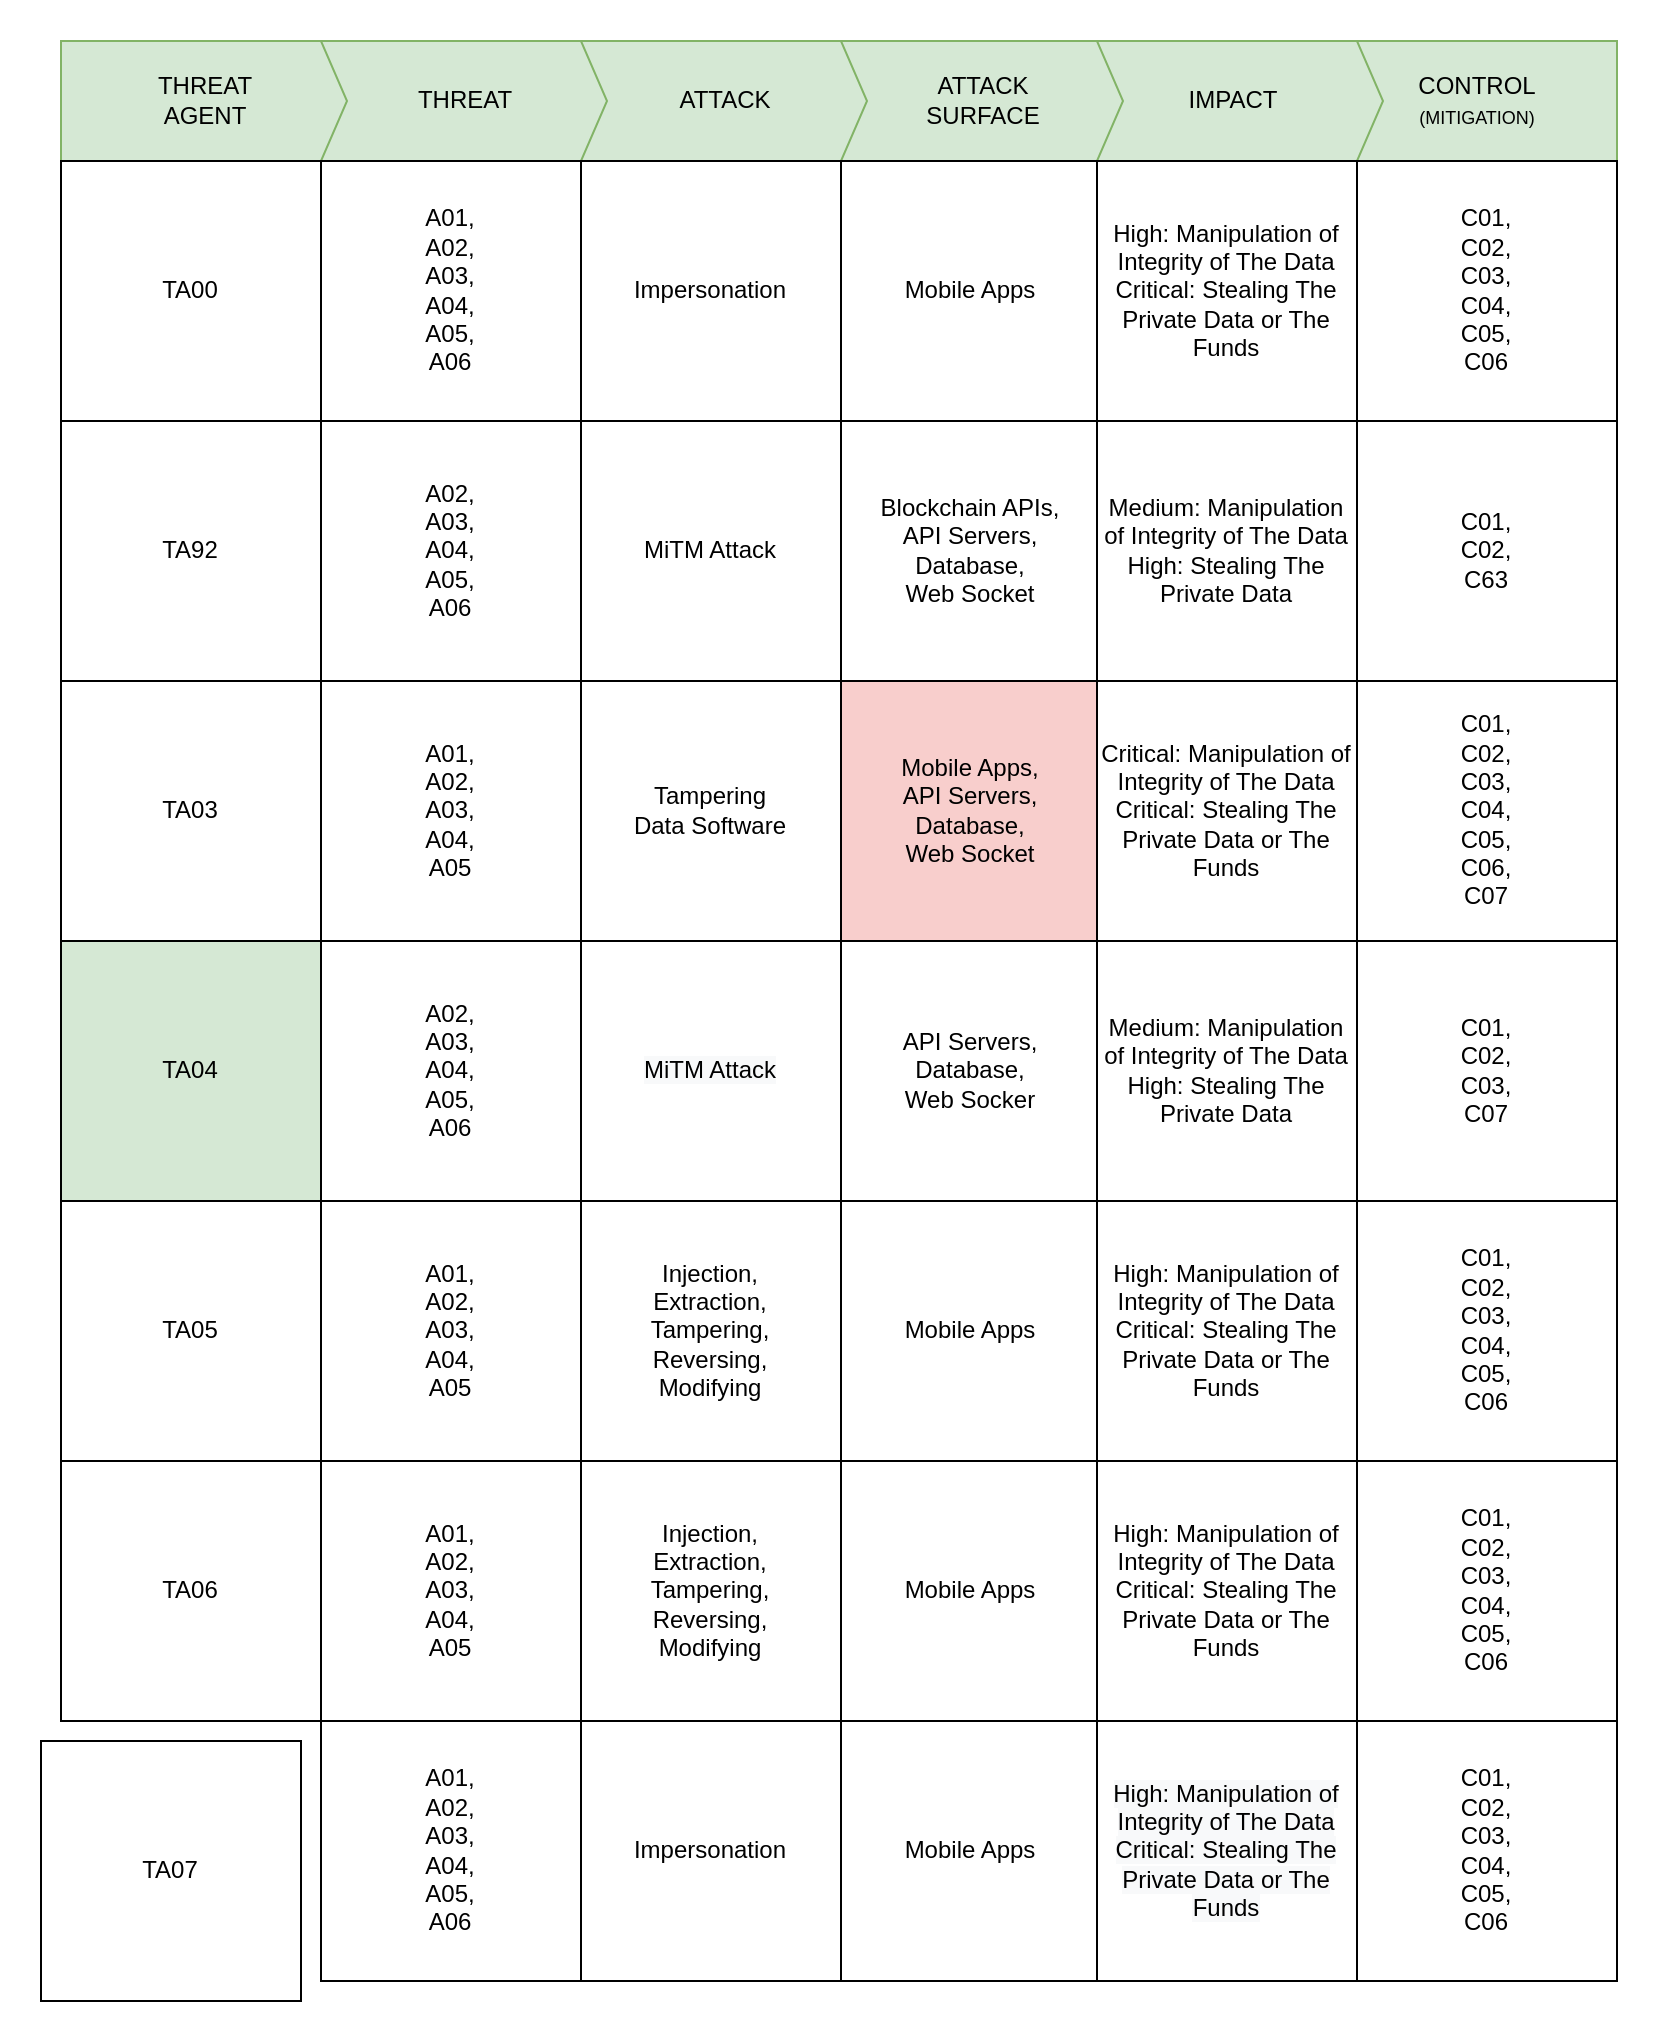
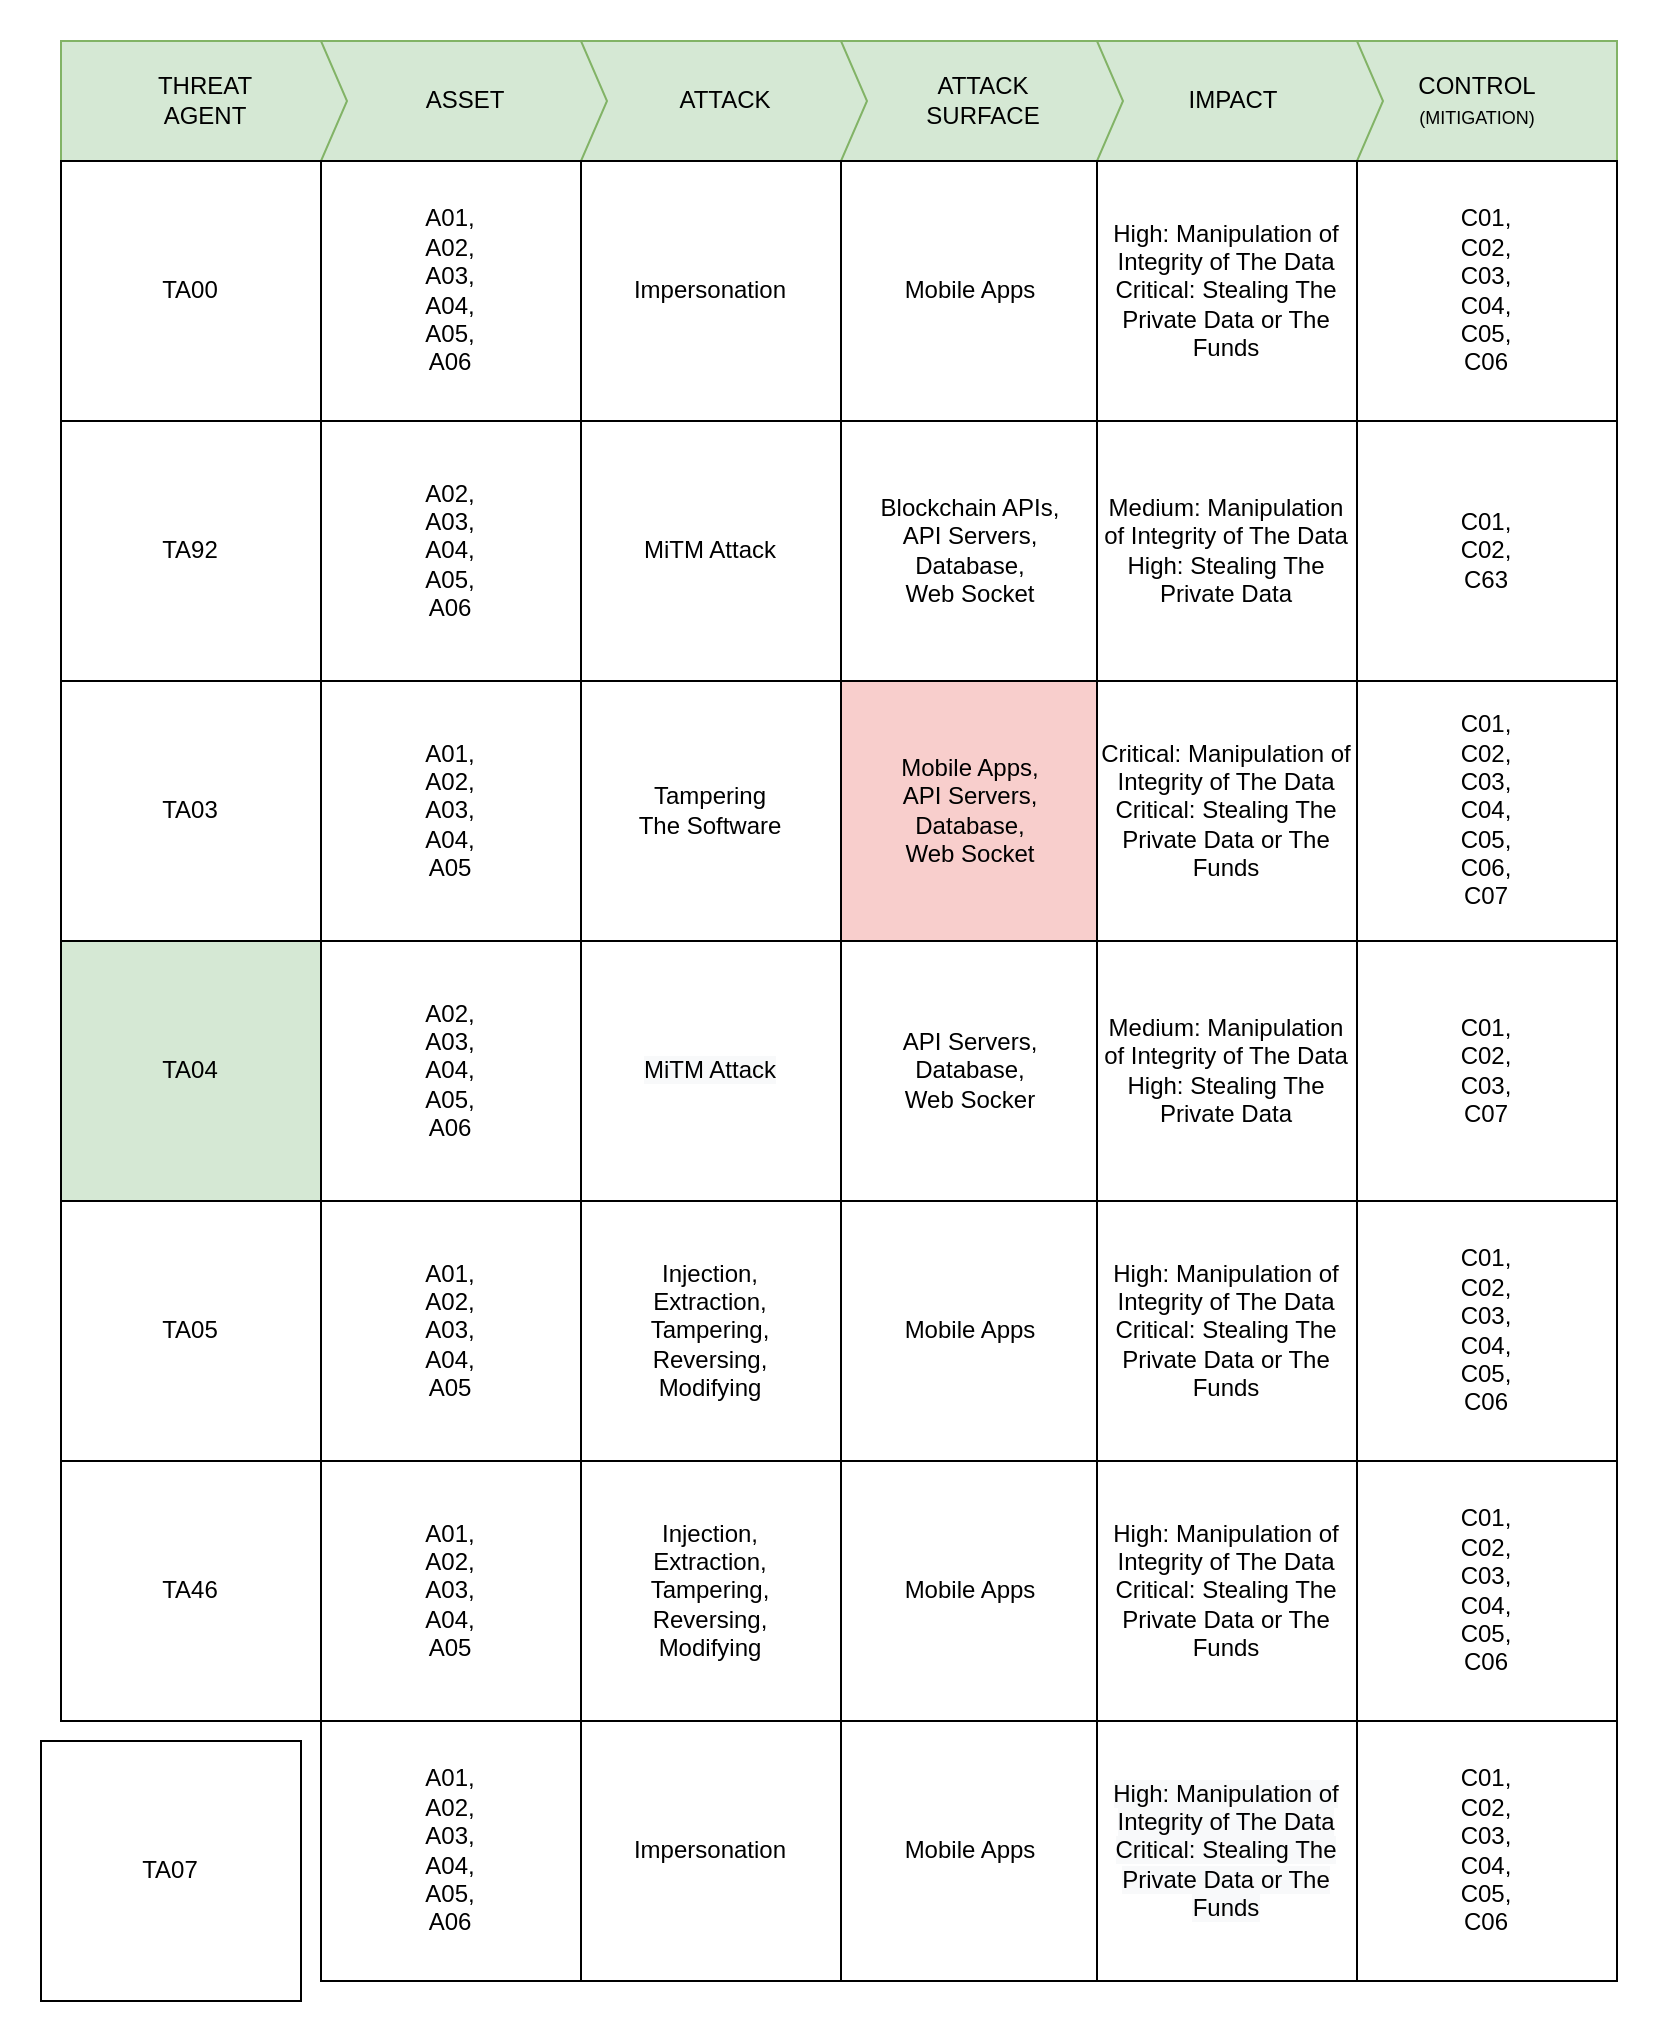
- <mxCell id="6" value="THREAT" style="html=1;shadow=0;dashed=0;align=center;verticalAlign=middle;shape=mxgraph.arrows2.arrow;dy=0;dx=13;notch=0;fillColor=#d5e8d4;strokeColor=#82b366;" parent="1" vertex="1"><mxGeometry x="160" y="20" width="143" height="60" as="geometry" /></mxCell>
+ <mxCell id="6" value="ASSET" style="html=1;shadow=0;dashed=0;align=center;verticalAlign=middle;shape=mxgraph.arrows2.arrow;dy=0;dx=13;notch=0;fillColor=#d5e8d4;strokeColor=#82b366;" parent="1" vertex="1"><mxGeometry x="160" y="20" width="143" height="60" as="geometry" /></mxCell>
- <mxCell id="22" value="Tampering&lt;br&gt;Data Software" style="whiteSpace=wrap;html=1;aspect=fixed;" parent="1" vertex="1"><mxGeometry x="290" y="340" width="130" height="130" as="geometry" /></mxCell>
+ <mxCell id="22" value="Tampering&lt;br&gt;The Software" style="whiteSpace=wrap;html=1;aspect=fixed;" parent="1" vertex="1"><mxGeometry x="290" y="340" width="130" height="130" as="geometry" /></mxCell>
- <mxCell id="38" value="TA06" style="whiteSpace=wrap;html=1;aspect=fixed;" parent="1" vertex="1"><mxGeometry x="30" y="730" width="130" height="130" as="geometry" /></mxCell>
+ <mxCell id="38" value="TA46" style="whiteSpace=wrap;html=1;aspect=fixed;" parent="1" vertex="1"><mxGeometry x="30" y="730" width="130" height="130" as="geometry" /></mxCell>
